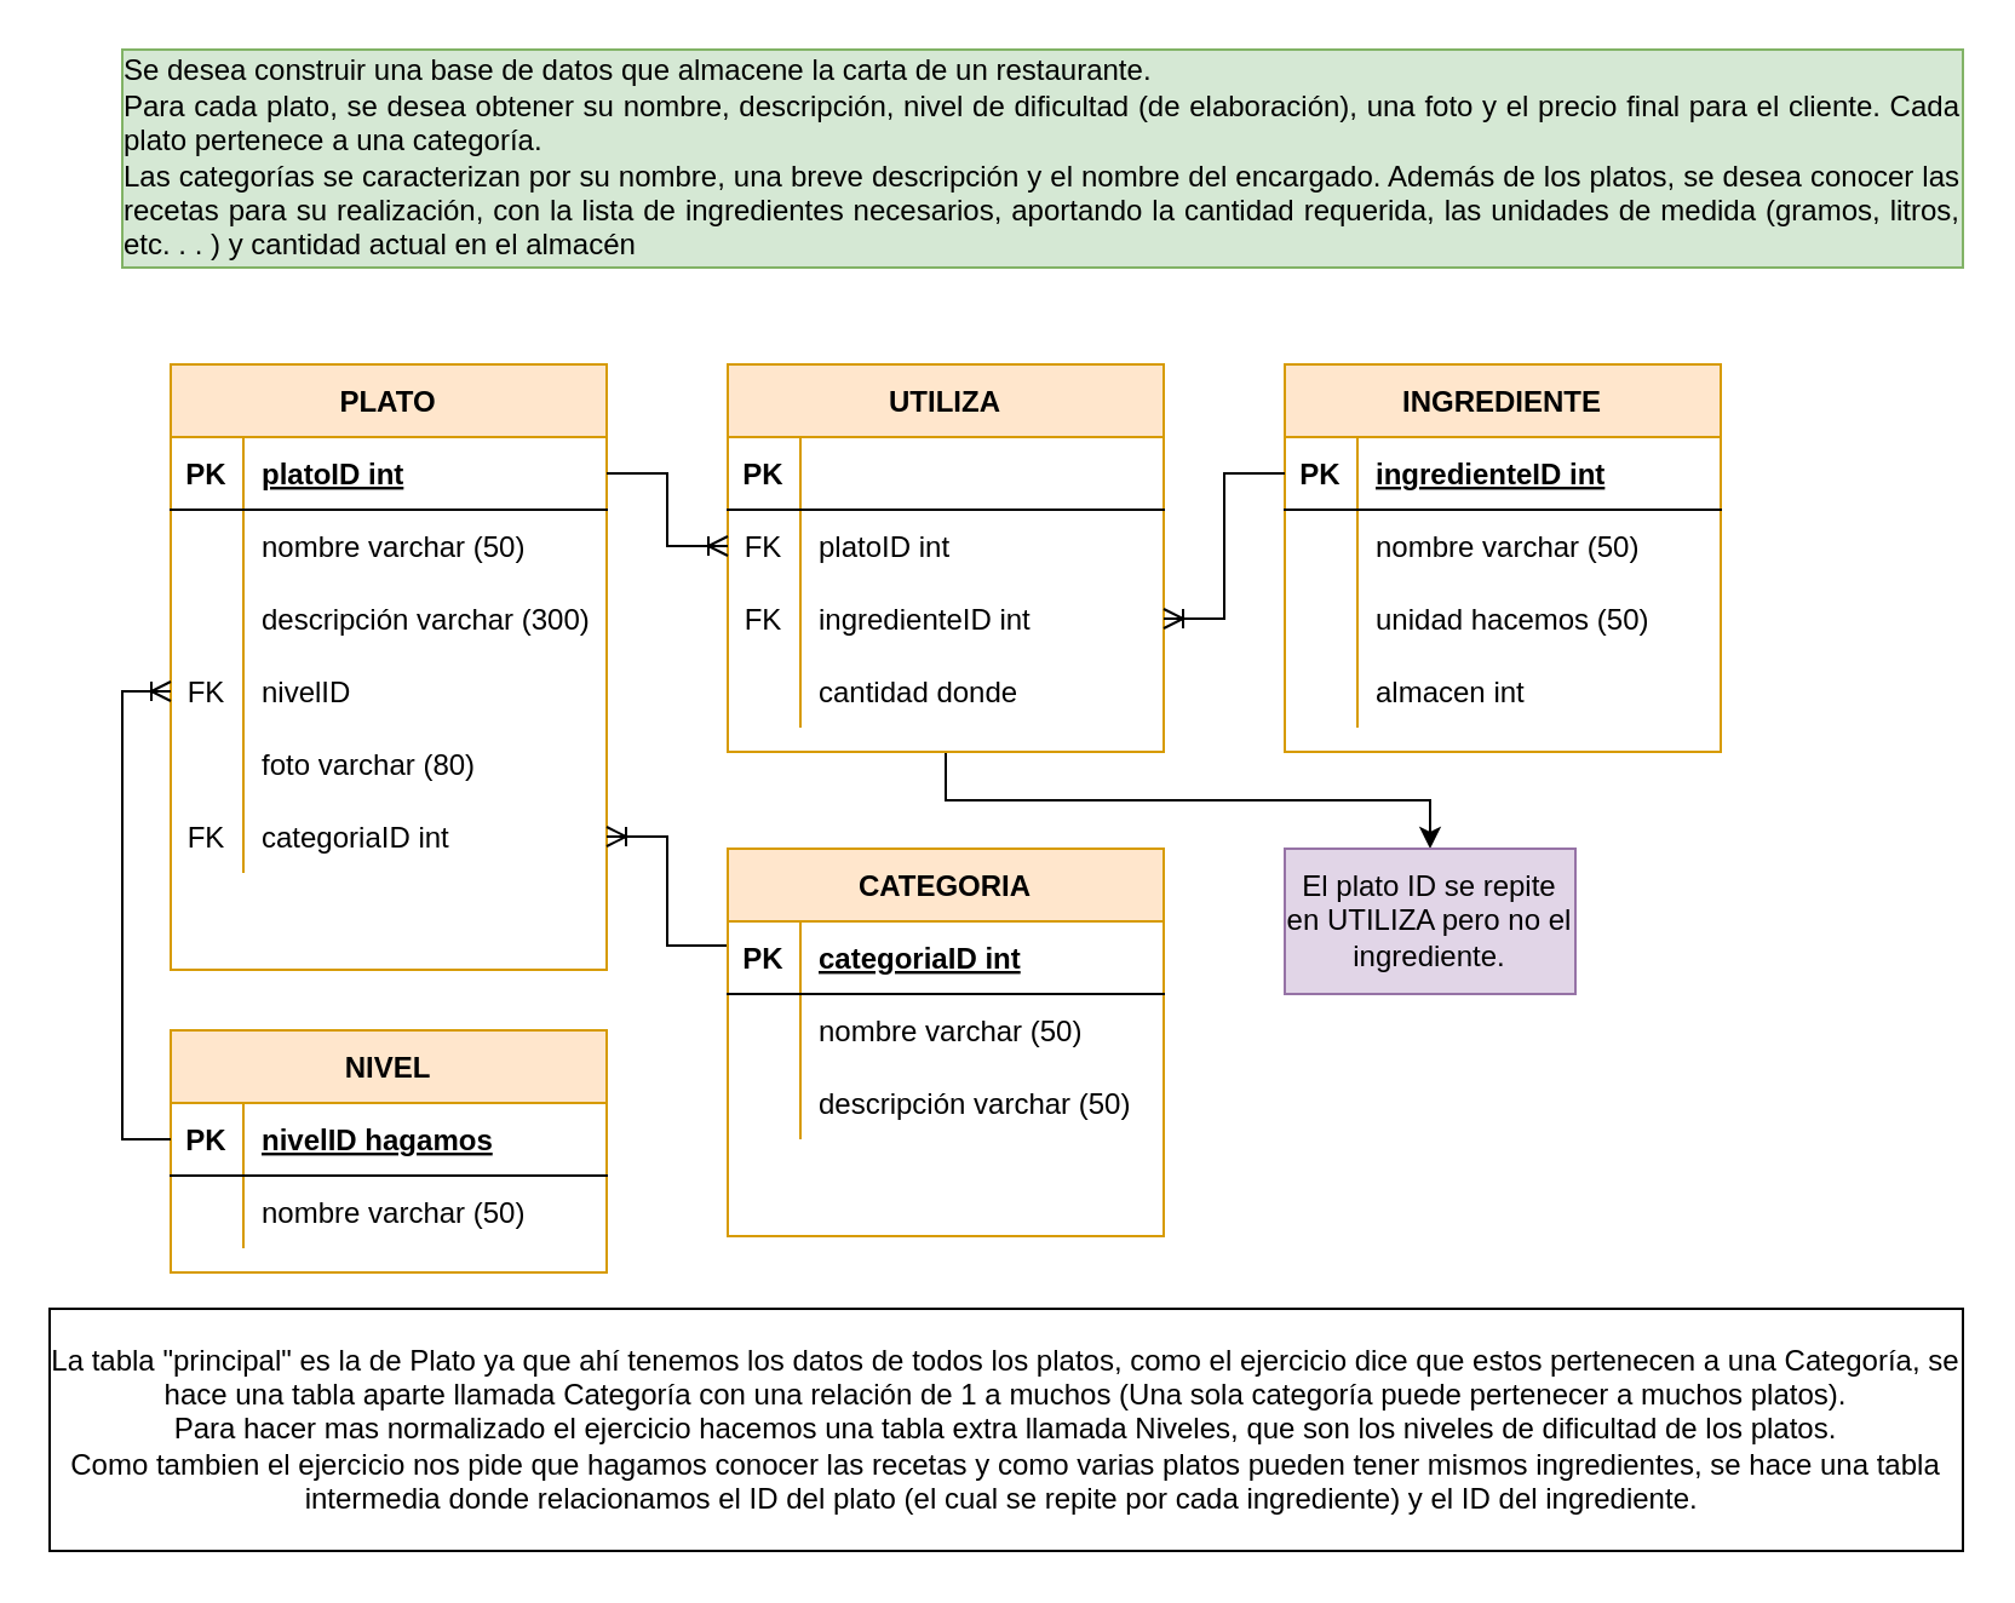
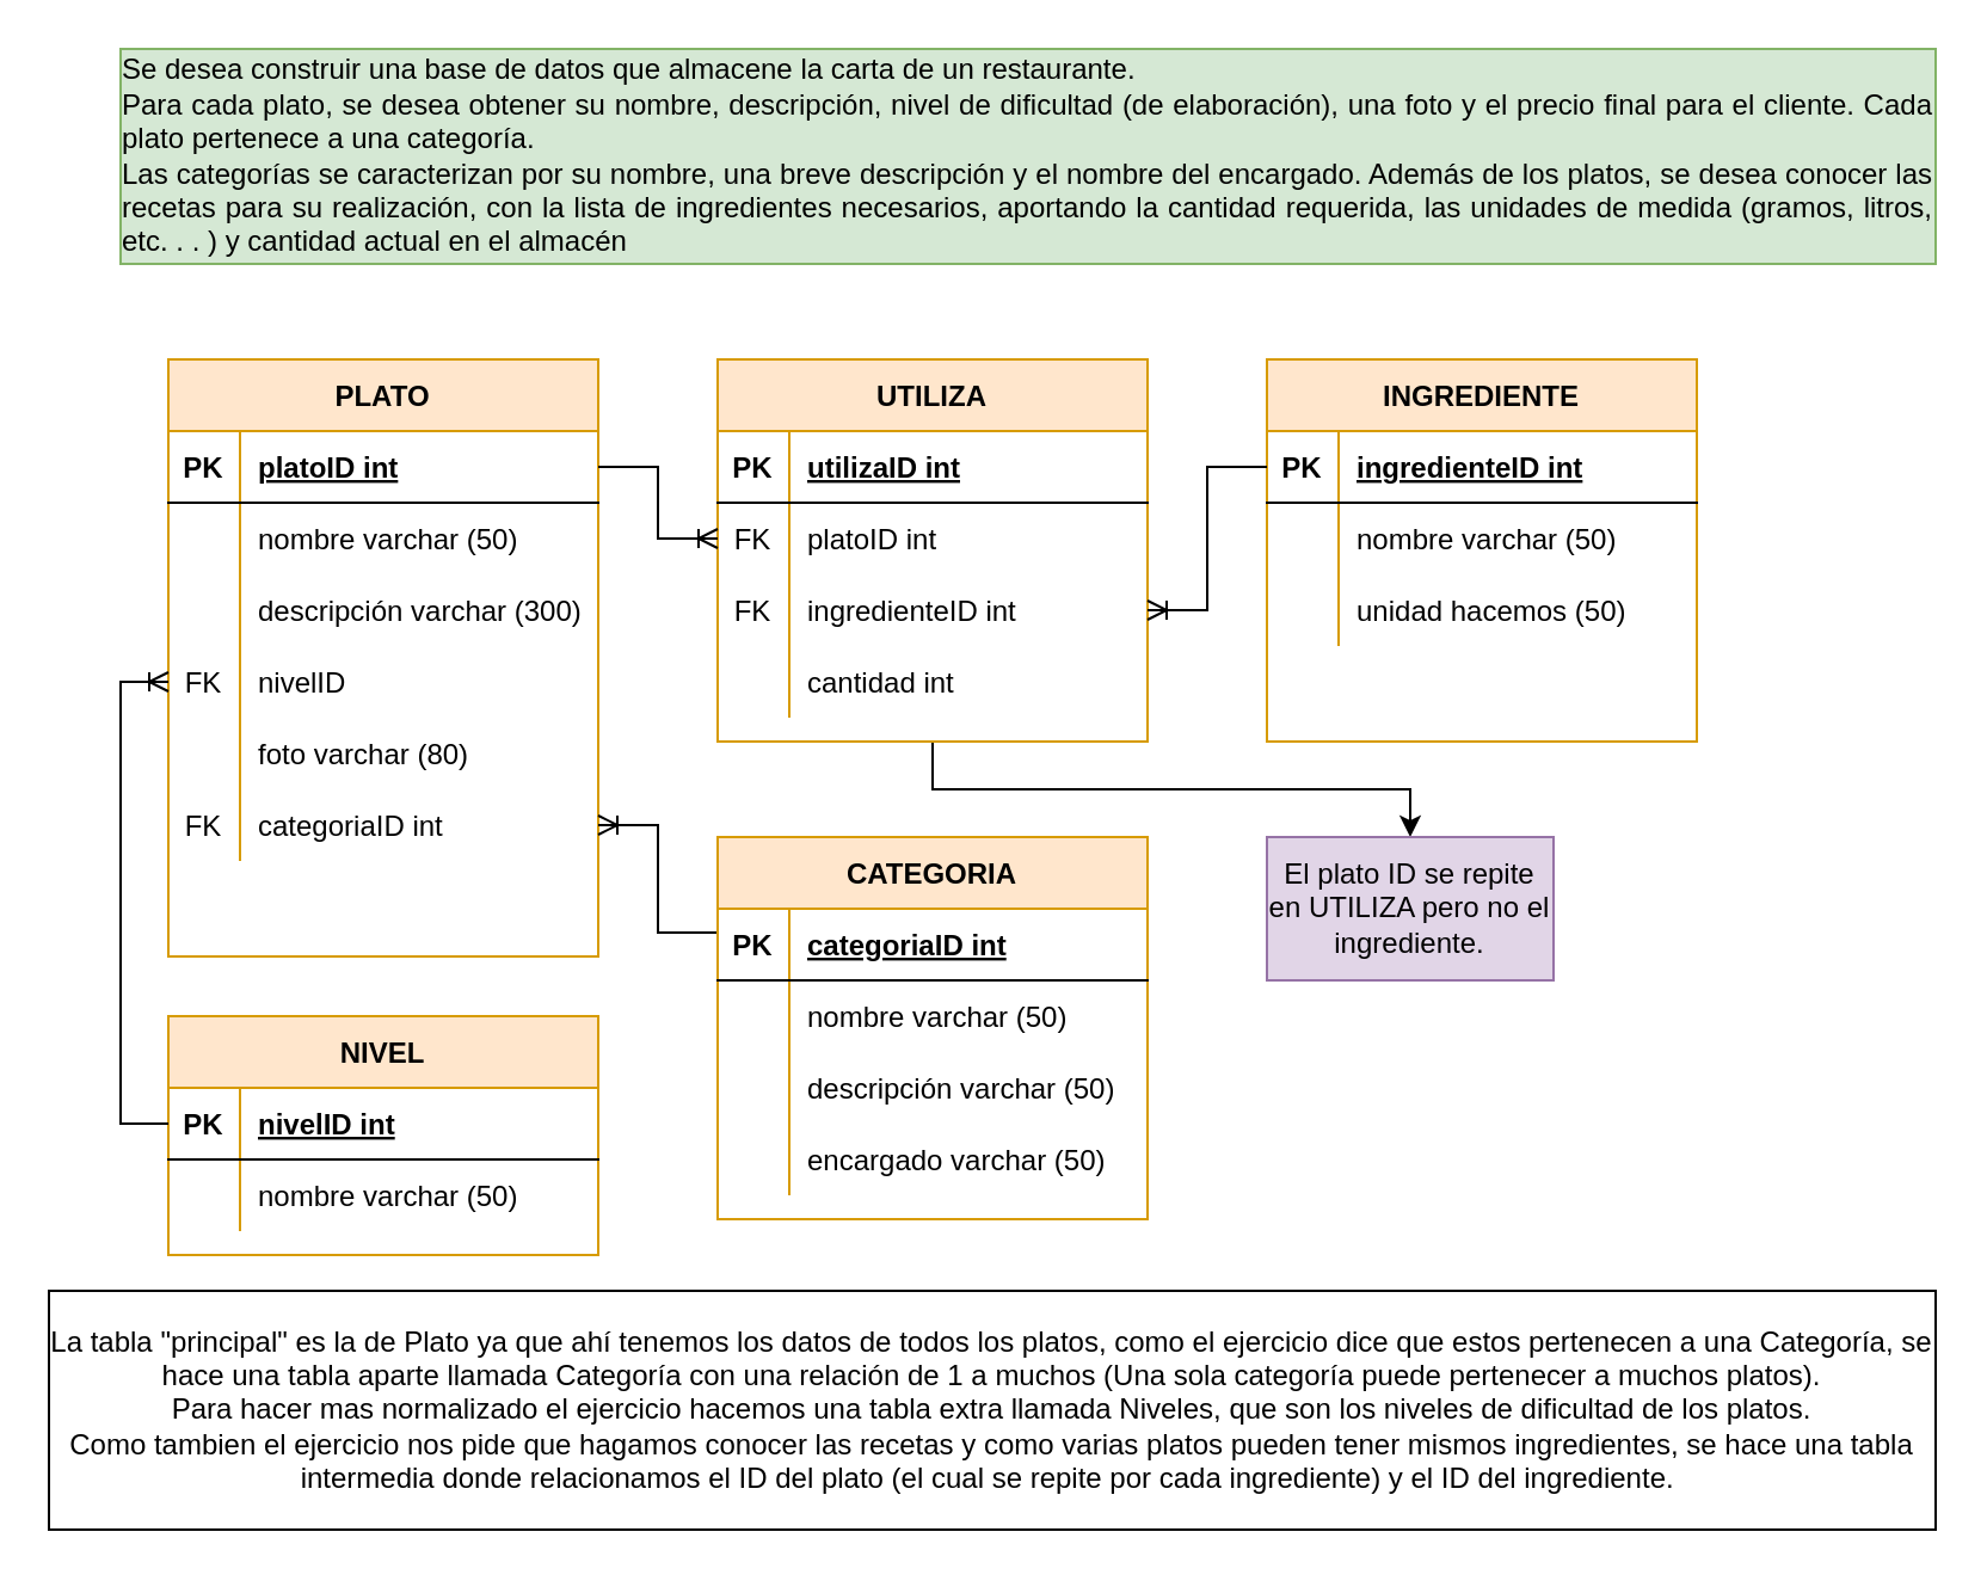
+ <mxCell id="28" value="utilizaID int" style="shape=partialRectangle;connectable=0;fillColor=none;top=0;left=0;bottom=0;right=0;align=left;spacingLeft=6;fontStyle=5;overflow=hidden;" parent="26" vertex="1"><mxGeometry x="30" width="150" height="30" as="geometry" /></mxCell>
- <mxCell id="50" value="almacen int" style="shape=partialRectangle;connectable=0;fillColor=none;top=0;left=0;bottom=0;right=0;align=left;spacingLeft=6;overflow=hidden;" parent="48" vertex="1"><mxGeometry x="30" width="150" height="30" as="geometry" /></mxCell>
- <mxCell id="37" value="cantidad donde" style="shape=partialRectangle;connectable=0;fillColor=none;top=0;left=0;bottom=0;right=0;align=left;spacingLeft=6;overflow=hidden;" parent="35" vertex="1"><mxGeometry x="30" width="150" height="30" as="geometry" /></mxCell>
+ <mxCell id="37" value="cantidad int" style="shape=partialRectangle;connectable=0;fillColor=none;top=0;left=0;bottom=0;right=0;align=left;spacingLeft=6;overflow=hidden;" parent="35" vertex="1"><mxGeometry x="30" width="150" height="30" as="geometry" /></mxCell>
- <mxCell id="55" value="nivelID hagamos" style="shape=partialRectangle;connectable=0;fillColor=none;top=0;left=0;bottom=0;right=0;align=left;spacingLeft=6;fontStyle=5;overflow=hidden;" parent="53" vertex="1"><mxGeometry x="30" width="150" height="30" as="geometry" /></mxCell>
+ <mxCell id="55" value="nivelID int" style="shape=partialRectangle;connectable=0;fillColor=none;top=0;left=0;bottom=0;right=0;align=left;spacingLeft=6;fontStyle=5;overflow=hidden;" parent="53" vertex="1"><mxGeometry x="30" width="150" height="30" as="geometry" /></mxCell>
+ <mxCell id="72" value="encargado varchar (50)" style="shape=partialRectangle;connectable=0;fillColor=none;top=0;left=0;bottom=0;right=0;align=left;spacingLeft=6;overflow=hidden;" parent="70" vertex="1"><mxGeometry x="30" width="150" height="30" as="geometry" /></mxCell>
